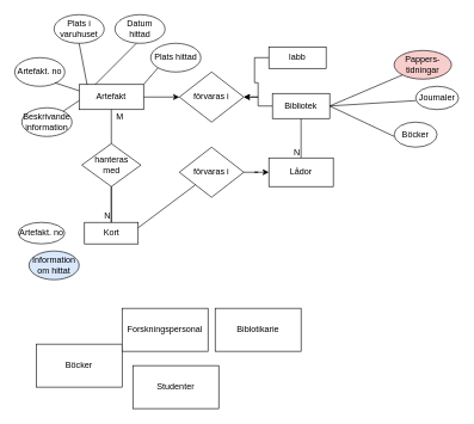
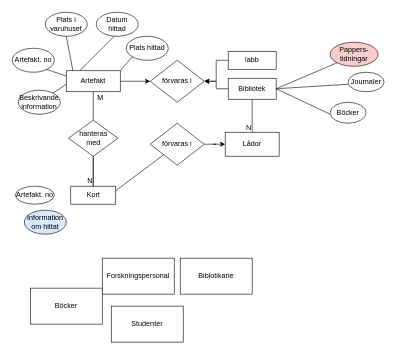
- <mxCell id="10" value="labb" style="rounded=0;whiteSpace=wrap;html=1;" vertex="1" parent="1"><mxGeometry x="375" y="65" width="80" height="30" as="geometry" /></mxCell>
+ <mxCell id="10" value="labb" style="rounded=0;whiteSpace=wrap;html=1;" vertex="1" parent="1"><mxGeometry x="380" y="85" width="80" height="30" as="geometry" /></mxCell>
